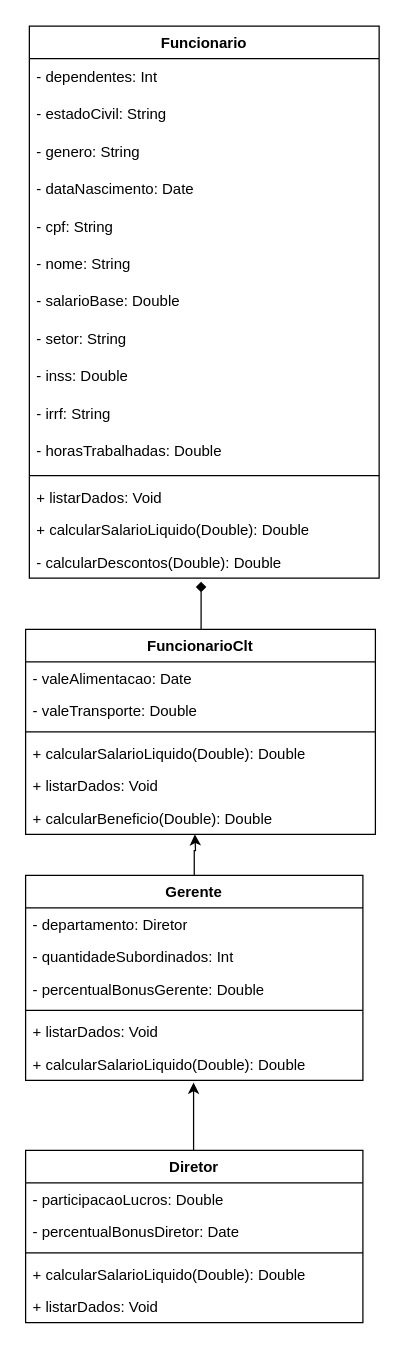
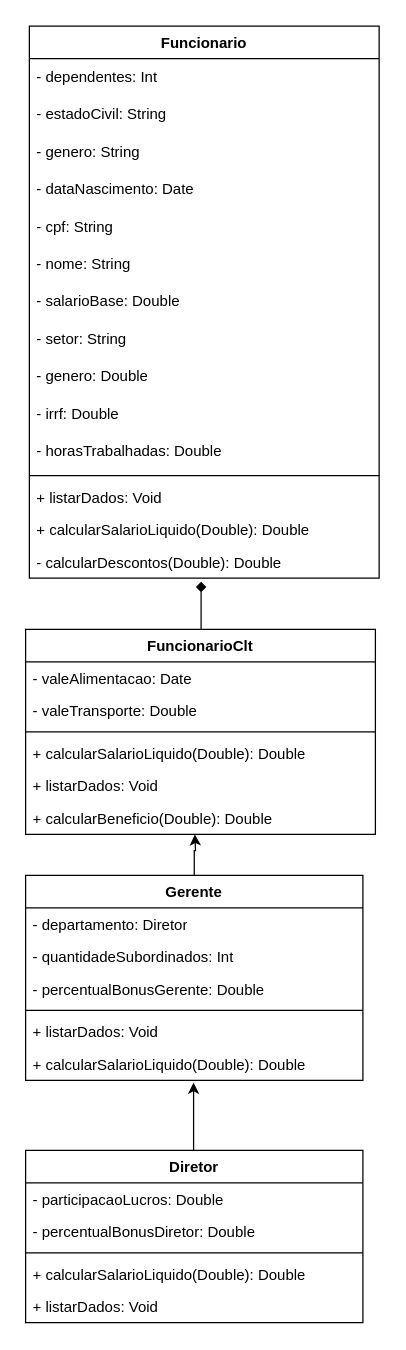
- <mxCell id="11" value="- inss: Double" style="text;strokeColor=none;fillColor=none;align=left;verticalAlign=middle;spacingLeft=4;spacingRight=4;overflow=hidden;points=[[0,0.5],[1,0.5]];portConstraint=eastwest;rotatable=0;whiteSpace=wrap;html=1;" vertex="1" parent="2"><mxGeometry y="266" width="280" height="30" as="geometry" /></mxCell>
+ <mxCell id="11" value="- genero: Double" style="text;strokeColor=none;fillColor=none;align=left;verticalAlign=middle;spacingLeft=4;spacingRight=4;overflow=hidden;points=[[0,0.5],[1,0.5]];portConstraint=eastwest;rotatable=0;whiteSpace=wrap;html=1;" vertex="1" parent="2"><mxGeometry y="266" width="280" height="30" as="geometry" /></mxCell>
- <mxCell id="12" value="- irrf: String" style="text;strokeColor=none;fillColor=none;align=left;verticalAlign=middle;spacingLeft=4;spacingRight=4;overflow=hidden;points=[[0,0.5],[1,0.5]];portConstraint=eastwest;rotatable=0;whiteSpace=wrap;html=1;" vertex="1" parent="2"><mxGeometry y="296" width="280" height="30" as="geometry" /></mxCell>
+ <mxCell id="12" value="- irrf: Double" style="text;strokeColor=none;fillColor=none;align=left;verticalAlign=middle;spacingLeft=4;spacingRight=4;overflow=hidden;points=[[0,0.5],[1,0.5]];portConstraint=eastwest;rotatable=0;whiteSpace=wrap;html=1;" vertex="1" parent="2"><mxGeometry y="296" width="280" height="30" as="geometry" /></mxCell>
- <mxCell id="37" value="- percentualBonusDiretor: Date" style="text;strokeColor=none;fillColor=none;align=left;verticalAlign=top;spacingLeft=4;spacingRight=4;overflow=hidden;rotatable=0;points=[[0,0.5],[1,0.5]];portConstraint=eastwest;whiteSpace=wrap;html=1;" vertex="1" parent="35"><mxGeometry y="52" width="270" height="26" as="geometry" /></mxCell>
+ <mxCell id="37" value="- percentualBonusDiretor: Double" style="text;strokeColor=none;fillColor=none;align=left;verticalAlign=top;spacingLeft=4;spacingRight=4;overflow=hidden;rotatable=0;points=[[0,0.5],[1,0.5]];portConstraint=eastwest;whiteSpace=wrap;html=1;" vertex="1" parent="35"><mxGeometry y="52" width="270" height="26" as="geometry" /></mxCell>
